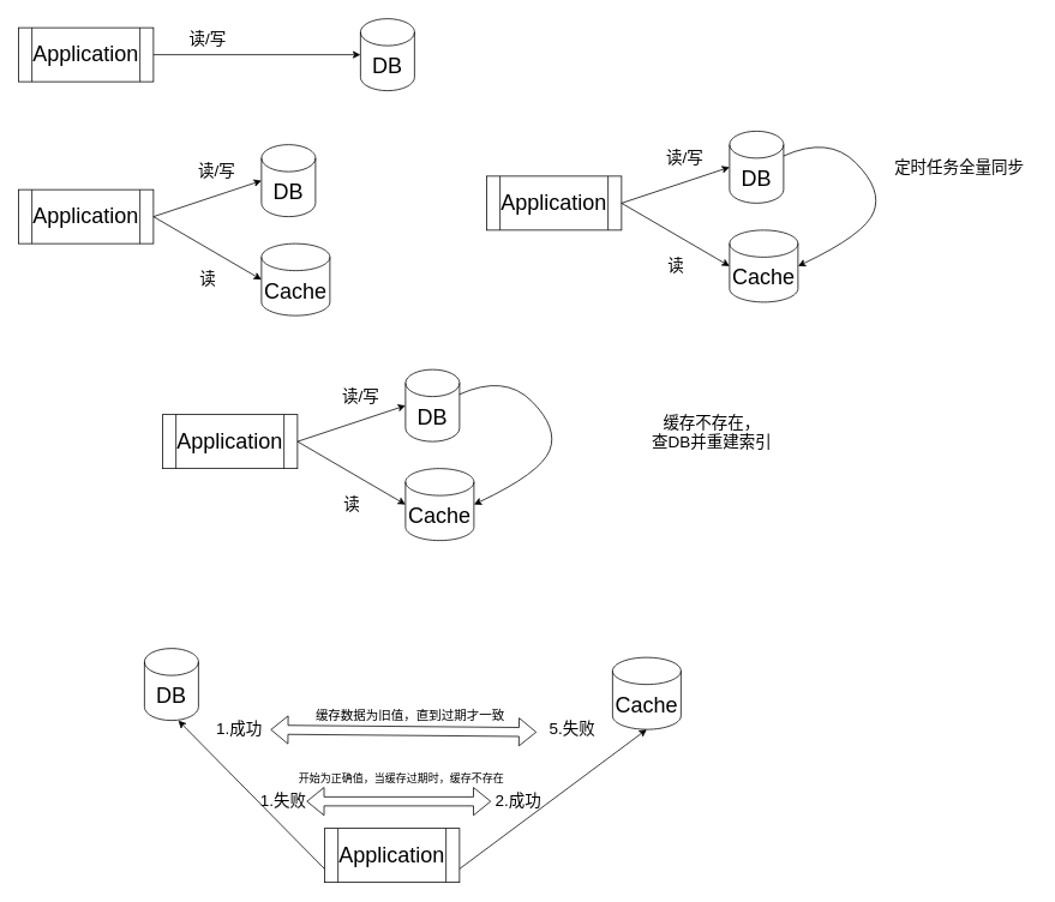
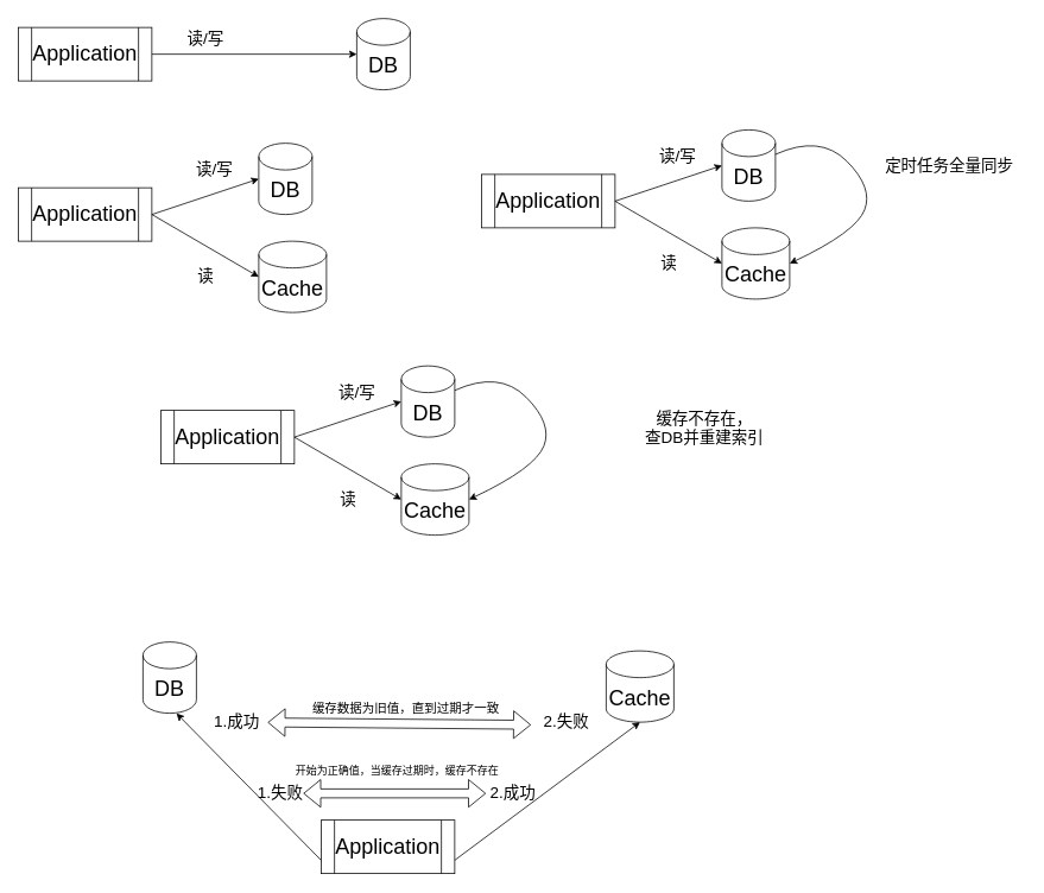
- <mxCell id="37" value="&lt;font style=&quot;font-size: 18px;&quot;&gt;5.失败&lt;/font&gt;" style="text;html=1;align=center;verticalAlign=middle;resizable=0;points=[];autosize=1;strokeColor=none;fillColor=none;" vertex="1" parent="1"><mxGeometry x="600" y="790" width="70" height="40" as="geometry" /></mxCell>
+ <mxCell id="37" value="&lt;font style=&quot;font-size: 18px;&quot;&gt;2.失败&lt;/font&gt;" style="text;html=1;align=center;verticalAlign=middle;resizable=0;points=[];autosize=1;strokeColor=none;fillColor=none;" vertex="1" parent="1"><mxGeometry x="600" y="790" width="70" height="40" as="geometry" /></mxCell>
